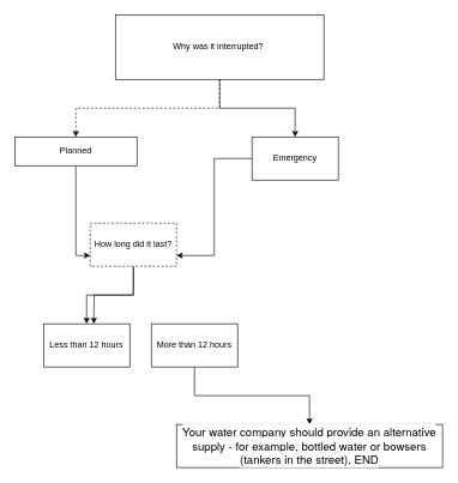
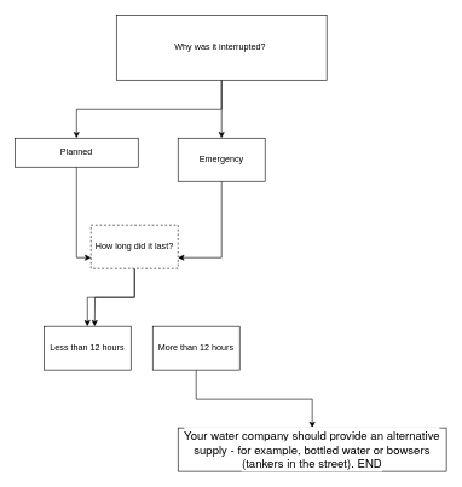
- <mxCell id="2" style="edgeStyle=orthogonalEdgeStyle;rounded=0;orthogonalLoop=1;jettySize=auto;html=1;dashed=1;" edge="1" parent="1" source="4" target="8"><mxGeometry relative="1" as="geometry"><mxPoint x="80" y="170" as="targetPoint" /></mxGeometry></mxCell>
+ <mxCell id="2" style="edgeStyle=orthogonalEdgeStyle;rounded=0;orthogonalLoop=1;jettySize=auto;html=1;" edge="1" parent="1" source="4" target="8"><mxGeometry relative="1" as="geometry"><mxPoint x="80" y="170" as="targetPoint" /></mxGeometry></mxCell>
- <mxCell id="6" value="Emergency" style="rounded=0;whiteSpace=wrap;html=1;" vertex="1" parent="1"><mxGeometry x="350" y="190" width="120" height="60" as="geometry" /></mxCell>
+ <mxCell id="6" value="Emergency" style="rounded=0;whiteSpace=wrap;html=1;" vertex="1" parent="1"><mxGeometry x="245" y="190" width="120" height="60" as="geometry" /></mxCell>
